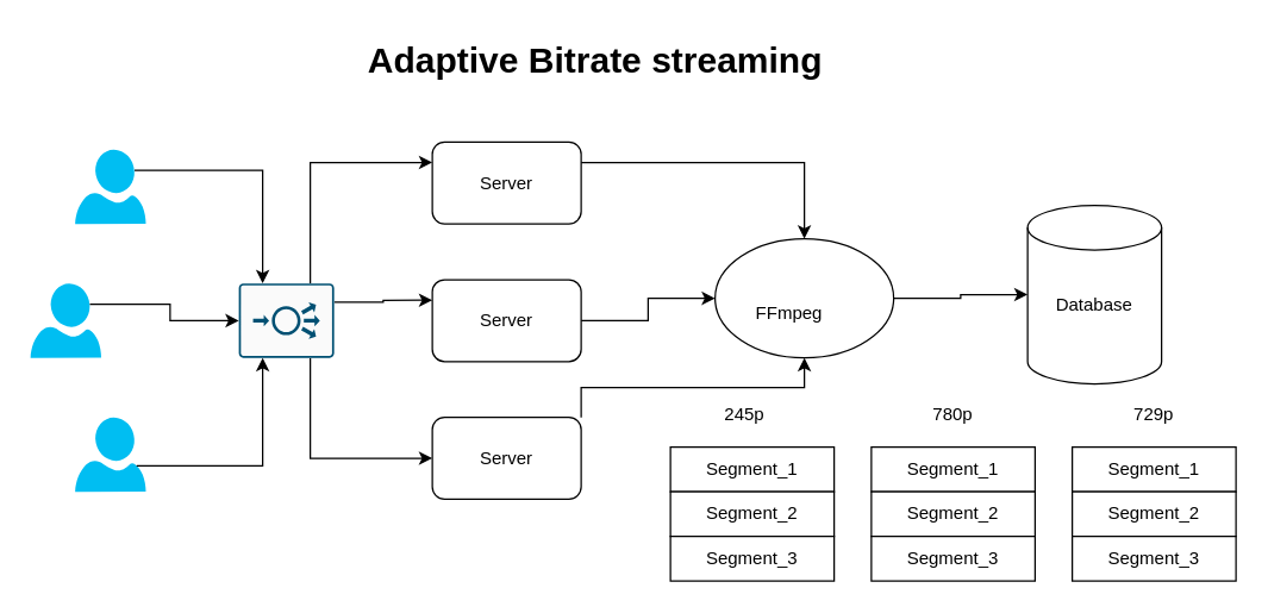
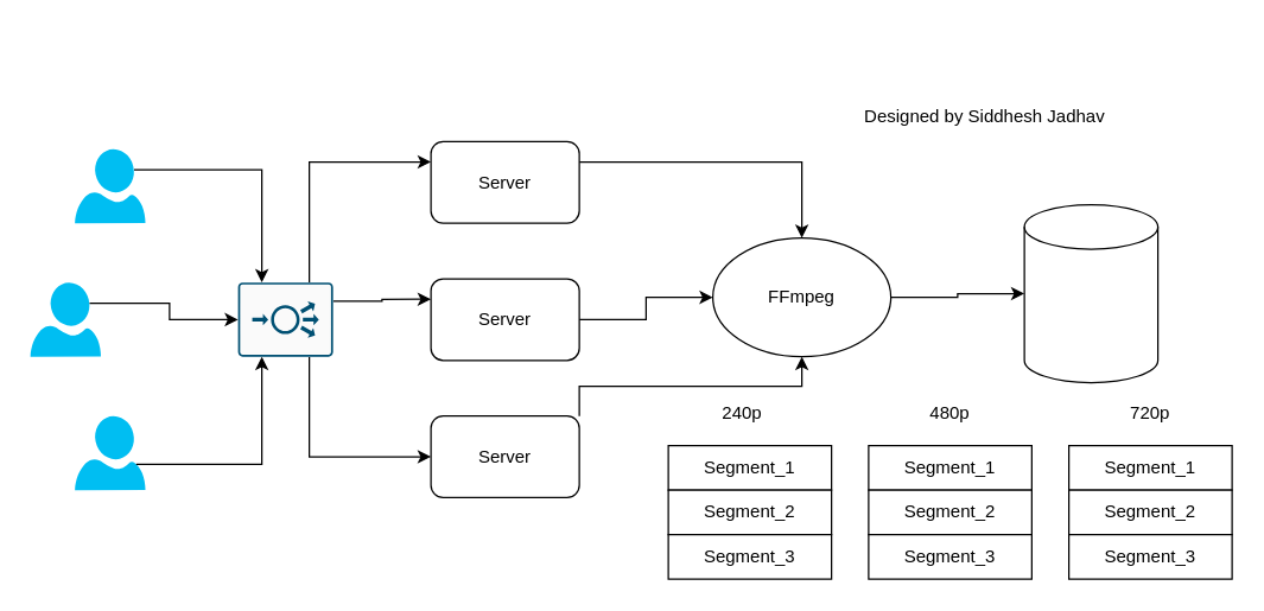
- <mxCell id="39" value="&lt;h1 style=&quot;margin-top: 0px;&quot;&gt;Adaptive Bitrate streaming&lt;/h1&gt;&lt;div&gt;&lt;br&gt;&lt;/div&gt;" style="text;html=1;whiteSpace=wrap;overflow=hidden;rounded=0;" vertex="1" parent="1"><mxGeometry x="245" y="20" width="340" height="50" as="geometry" /></mxCell>
+ <mxCell id="48" value="Designed by Siddhesh Jadhav" style="text;html=1;align=center;verticalAlign=middle;whiteSpace=wrap;rounded=0;" vertex="1" parent="1"><mxGeometry x="578" y="70" width="171" height="16" as="geometry" /></mxCell>
- <mxCell id="17" value="Database" style="text;html=1;align=center;verticalAlign=middle;whiteSpace=wrap;rounded=0;" vertex="1" parent="1"><mxGeometry x="705" y="190" width="60" height="30" as="geometry" /></mxCell>
- <mxCell id="16" value="FFmpeg" style="text;html=1;align=center;verticalAlign=middle;whiteSpace=wrap;rounded=0;" vertex="1" parent="1"><mxGeometry x="500" y="195" width="60" height="30" as="geometry" /></mxCell>
+ <mxCell id="16" value="FFmpeg" style="text;html=1;align=center;verticalAlign=middle;whiteSpace=wrap;rounded=0;" vertex="1" parent="1"><mxGeometry x="510" y="185" width="60" height="30" as="geometry" /></mxCell>
- <mxCell id="36" value="245p" style="text;html=1;align=center;verticalAlign=middle;whiteSpace=wrap;rounded=0;" vertex="1" parent="1"><mxGeometry x="470" y="262.5" width="60" height="30" as="geometry" /></mxCell>
+ <mxCell id="36" value="240p" style="text;html=1;align=center;verticalAlign=middle;whiteSpace=wrap;rounded=0;" vertex="1" parent="1"><mxGeometry x="470" y="262.5" width="60" height="30" as="geometry" /></mxCell>
- <mxCell id="37" value="780p" style="text;html=1;align=center;verticalAlign=middle;whiteSpace=wrap;rounded=0;" vertex="1" parent="1"><mxGeometry x="610" y="262.5" width="60" height="30" as="geometry" /></mxCell>
+ <mxCell id="37" value="480p" style="text;html=1;align=center;verticalAlign=middle;whiteSpace=wrap;rounded=0;" vertex="1" parent="1"><mxGeometry x="610" y="262.5" width="60" height="30" as="geometry" /></mxCell>
- <mxCell id="38" value="729p" style="text;html=1;align=center;verticalAlign=middle;whiteSpace=wrap;rounded=0;" vertex="1" parent="1"><mxGeometry x="745" y="262.5" width="60" height="30" as="geometry" /></mxCell>
+ <mxCell id="38" value="720p" style="text;html=1;align=center;verticalAlign=middle;whiteSpace=wrap;rounded=0;" vertex="1" parent="1"><mxGeometry x="745" y="262.5" width="60" height="30" as="geometry" /></mxCell>
